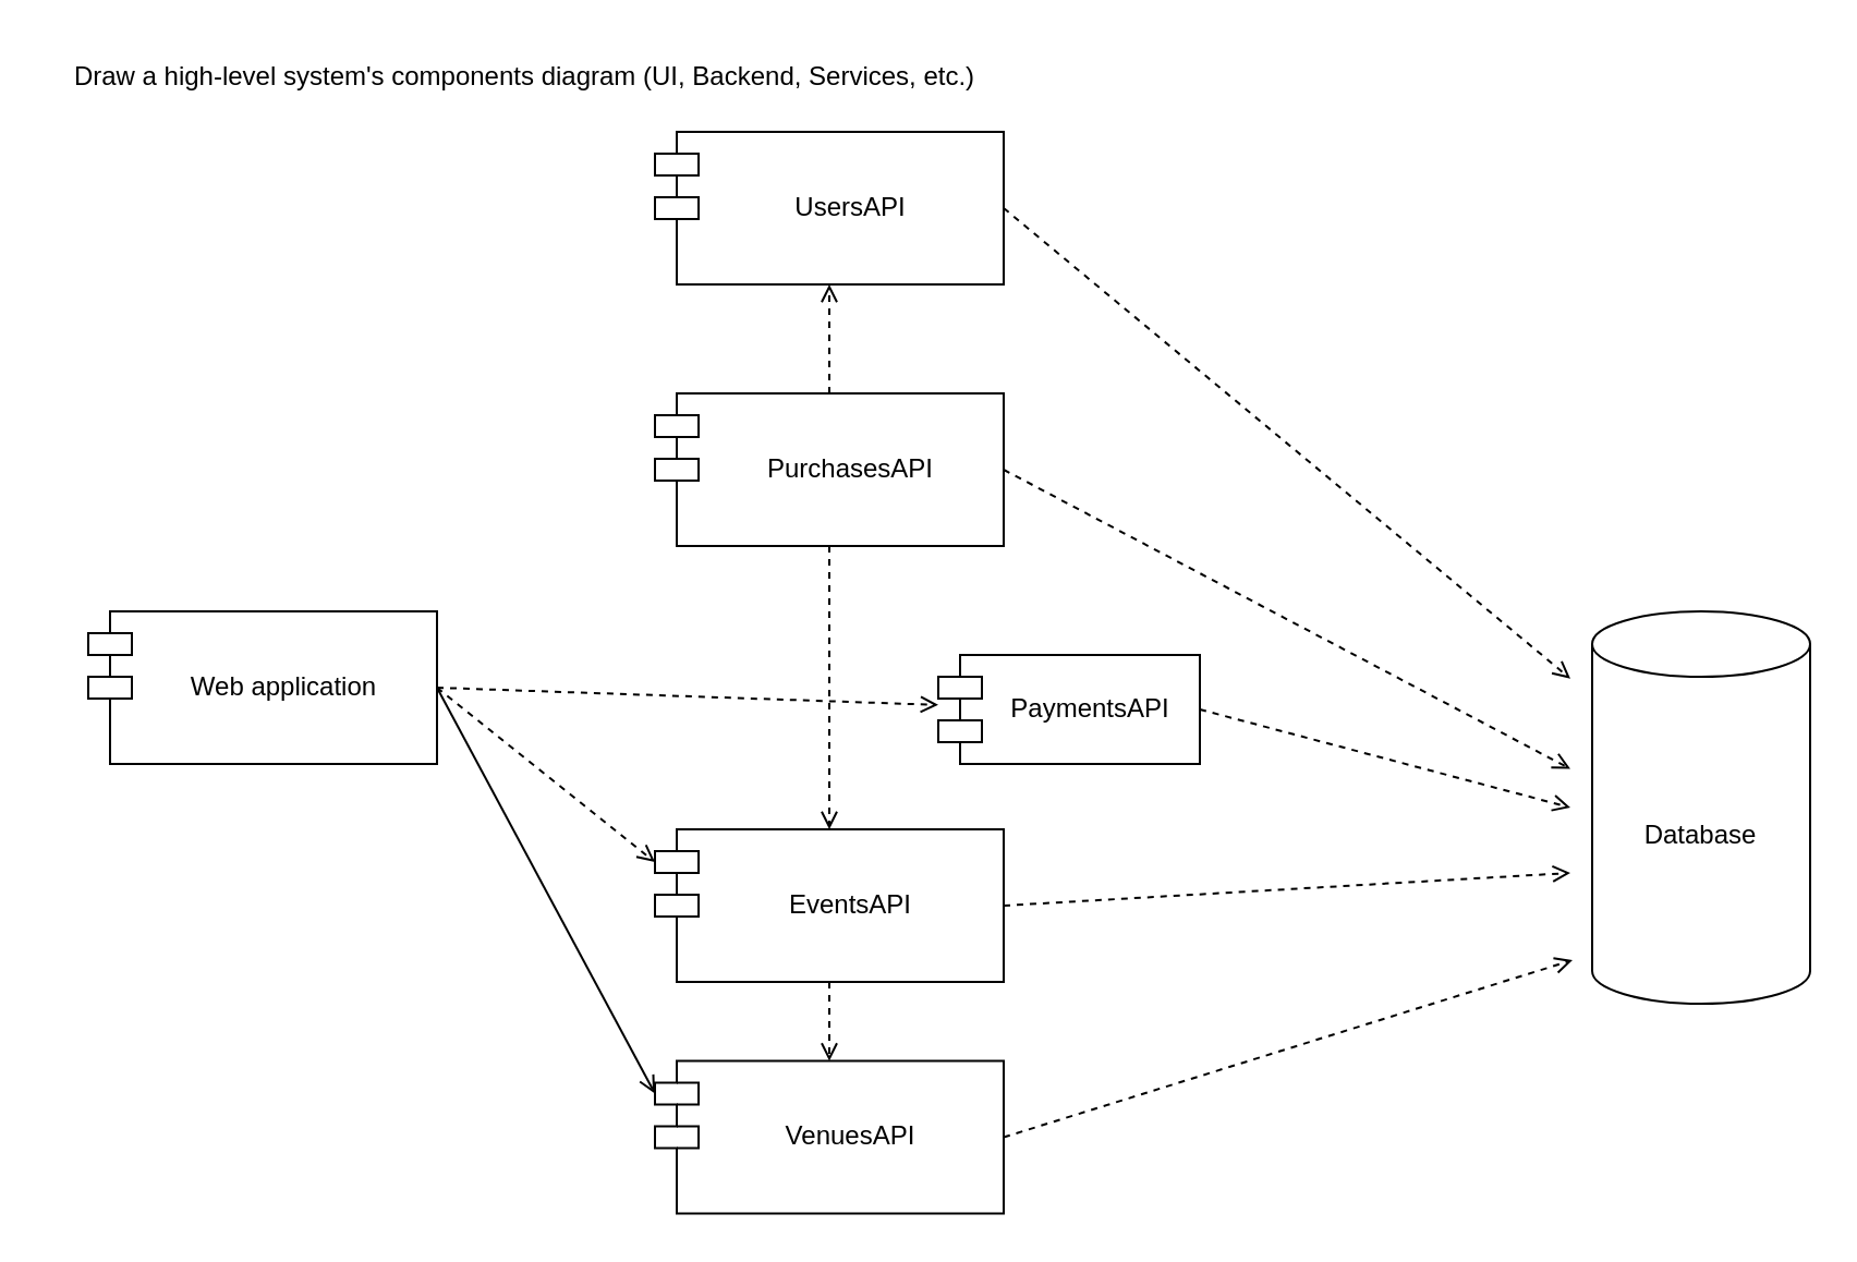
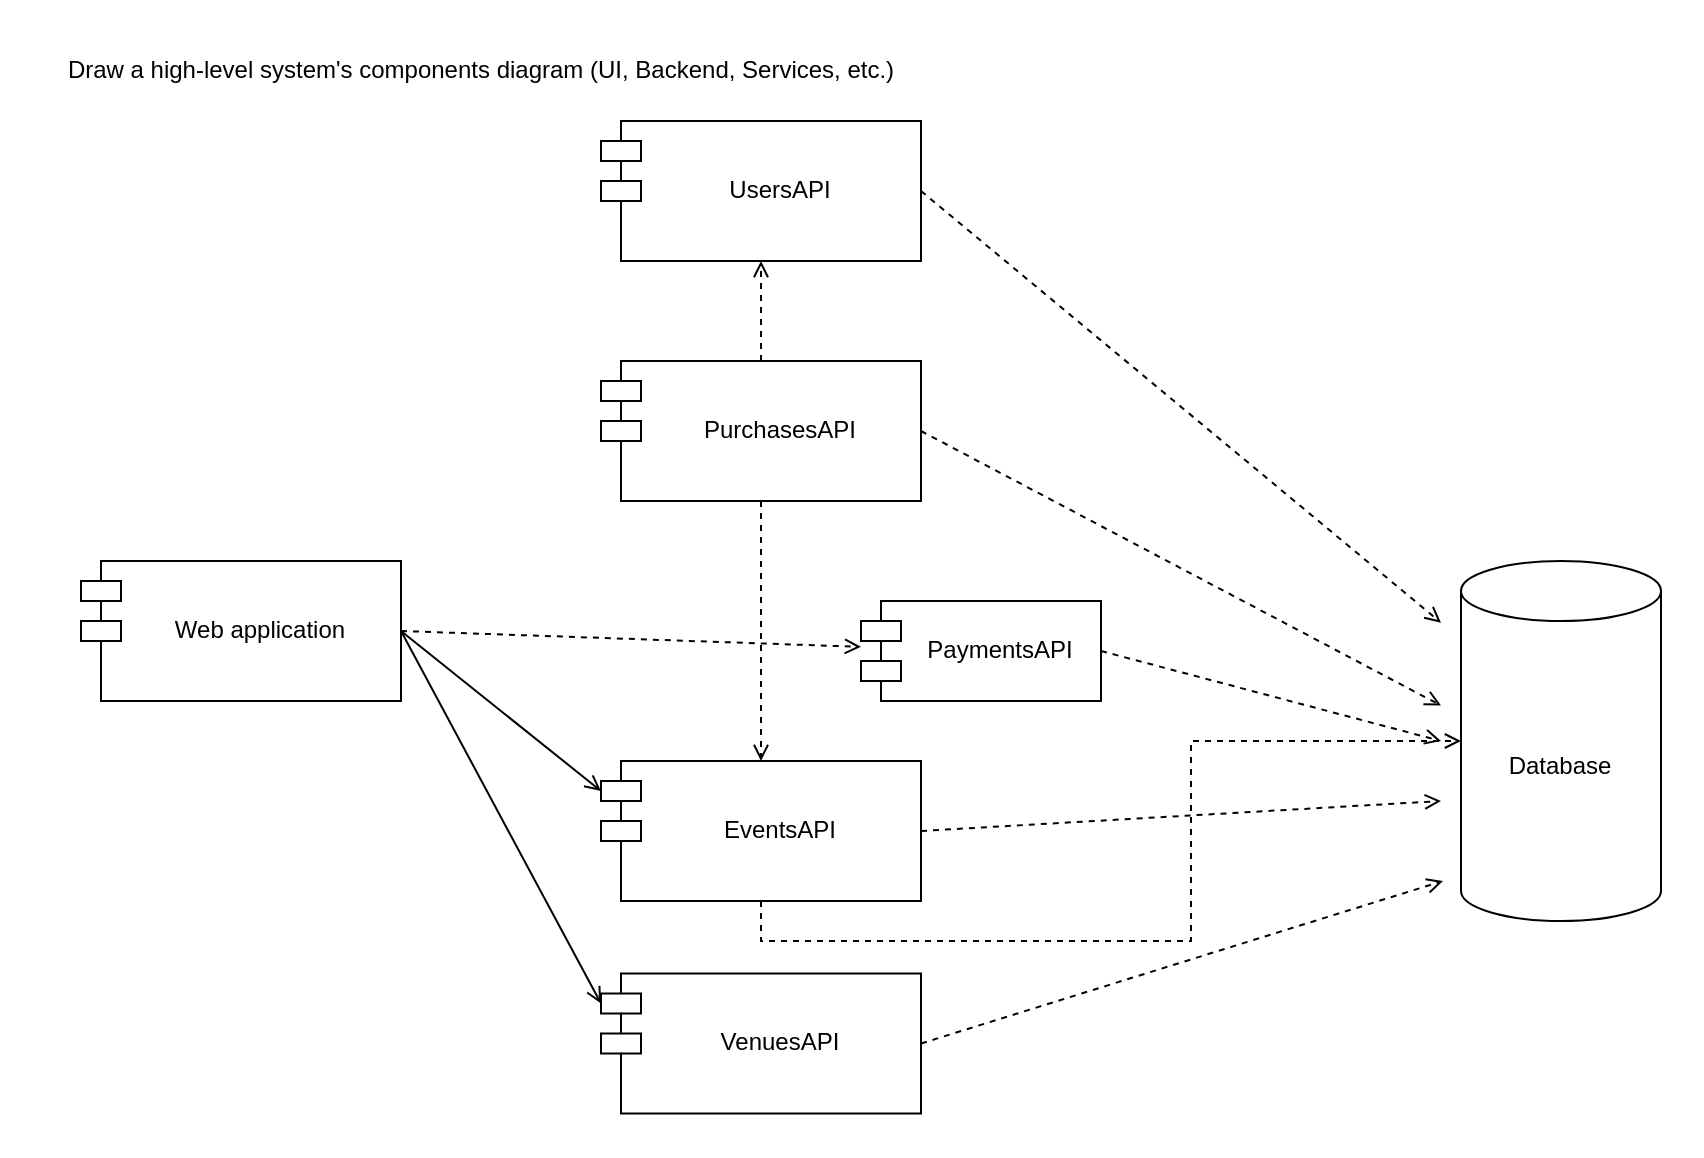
- <mxCell id="17" style="rounded=0;orthogonalLoop=1;jettySize=auto;html=1;exitX=1;exitY=0.5;exitDx=0;exitDy=0;entryX=0;entryY=0;entryDx=0;entryDy=15;entryPerimeter=0;dashed=1;endArrow=open;endFill=0;" parent="1" source="8" target="13" edge="1"><mxGeometry relative="1" as="geometry" /></mxCell>
+ <mxCell id="17" style="rounded=0;orthogonalLoop=1;jettySize=auto;html=1;exitX=1;exitY=0.5;exitDx=0;exitDy=0;entryX=0;entryY=0;entryDx=0;entryDy=15;entryPerimeter=0;dashed=0;endArrow=open;endFill=0;" parent="1" source="8" target="13" edge="1"><mxGeometry relative="1" as="geometry" /></mxCell>
- <mxCell id="12" style="edgeStyle=orthogonalEdgeStyle;rounded=0;orthogonalLoop=1;jettySize=auto;html=1;exitX=0.5;exitY=1;exitDx=0;exitDy=0;entryX=0.5;entryY=0;entryDx=0;entryDy=0;dashed=1;endArrow=open;endFill=0;" parent="1" source="13" target="14" edge="1"><mxGeometry relative="1" as="geometry" /></mxCell>
+ <mxCell id="12" style="edgeStyle=orthogonalEdgeStyle;rounded=0;orthogonalLoop=1;jettySize=auto;html=1;exitX=0.5;exitY=1;exitDx=0;exitDy=0;dashed=1;endArrow=open;endFill=0;" parent="1" source="13" target="3" edge="1"><mxGeometry relative="1" as="geometry" /></mxCell>
